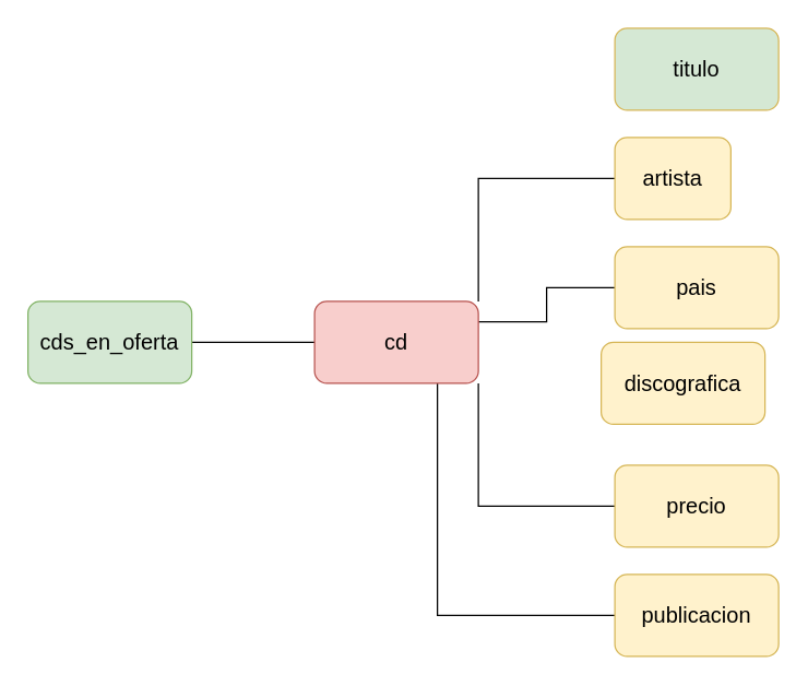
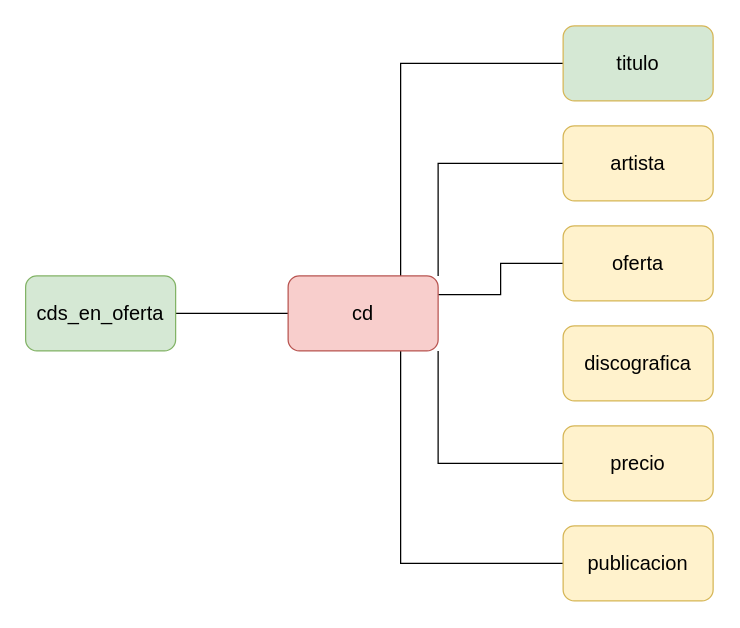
+ <mxCell id="4" style="edgeStyle=orthogonalEdgeStyle;rounded=0;orthogonalLoop=1;jettySize=auto;html=1;exitX=0.75;exitY=0;exitDx=0;exitDy=0;entryX=0;entryY=0.5;entryDx=0;entryDy=0;endArrow=none;startFill=0;" edge="1" parent="1" source="9" target="10"><mxGeometry relative="1" as="geometry" /></mxCell>
- <mxCell id="13" value="&lt;font style=&quot;font-size: 16px;&quot;&gt;artista&lt;/font&gt;" style="rounded=1;whiteSpace=wrap;html=1;fillColor=#fff2cc;strokeColor=#d6b656;" vertex="1" parent="1"><mxGeometry x="450" y="100" width="85" height="60" as="geometry" /></mxCell>
+ <mxCell id="13" value="&lt;font style=&quot;font-size: 16px;&quot;&gt;artista&lt;/font&gt;" style="rounded=1;whiteSpace=wrap;html=1;fillColor=#fff2cc;strokeColor=#d6b656;" vertex="1" parent="1"><mxGeometry x="450" y="100" width="120" height="60" as="geometry" /></mxCell>
- <mxCell id="12" value="&lt;font style=&quot;font-size: 16px;&quot;&gt;pais&lt;/font&gt;" style="rounded=1;whiteSpace=wrap;html=1;fillColor=#fff2cc;strokeColor=#d6b656;" vertex="1" parent="1"><mxGeometry x="450" y="180" width="120" height="60" as="geometry" /></mxCell>
+ <mxCell id="12" value="&lt;font style=&quot;font-size: 16px;&quot;&gt;oferta&lt;/font&gt;" style="rounded=1;whiteSpace=wrap;html=1;fillColor=#fff2cc;strokeColor=#d6b656;" vertex="1" parent="1"><mxGeometry x="450" y="180" width="120" height="60" as="geometry" /></mxCell>
- <mxCell id="11" value="&lt;font style=&quot;font-size: 16px;&quot;&gt;discografica&lt;/font&gt;" style="rounded=1;whiteSpace=wrap;html=1;fillColor=#fff2cc;strokeColor=#d6b656;" vertex="1" parent="1"><mxGeometry x="440" y="250" width="120" height="60" as="geometry" /></mxCell>
+ <mxCell id="11" value="&lt;font style=&quot;font-size: 16px;&quot;&gt;discografica&lt;/font&gt;" style="rounded=1;whiteSpace=wrap;html=1;fillColor=#fff2cc;strokeColor=#d6b656;" vertex="1" parent="1"><mxGeometry x="450" y="260" width="120" height="60" as="geometry" /></mxCell>
